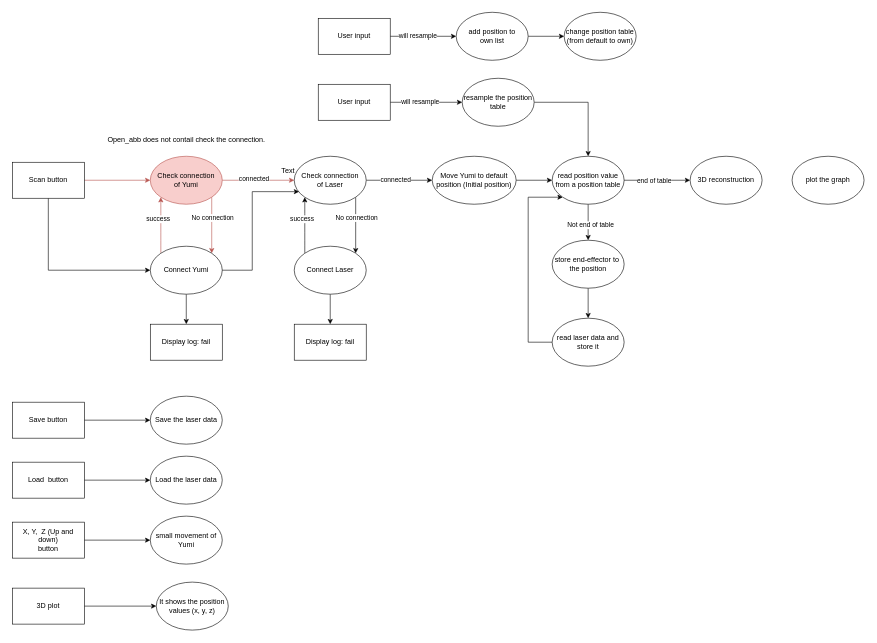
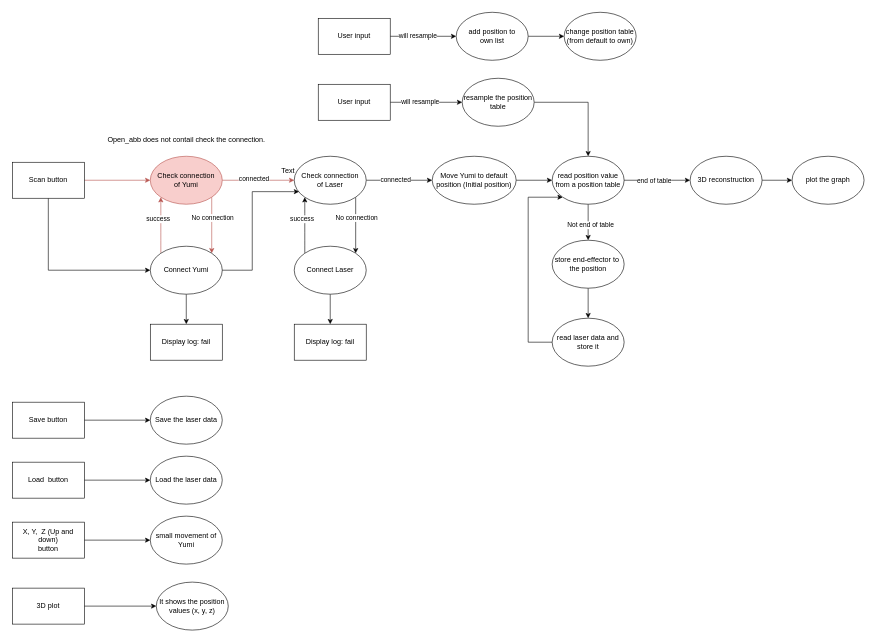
+ <mxCell id="34" style="edgeStyle=orthogonalEdgeStyle;rounded=0;orthogonalLoop=1;jettySize=auto;html=1;" parent="1" source="35" target="49" edge="1"><mxGeometry relative="1" as="geometry" /></mxCell>
